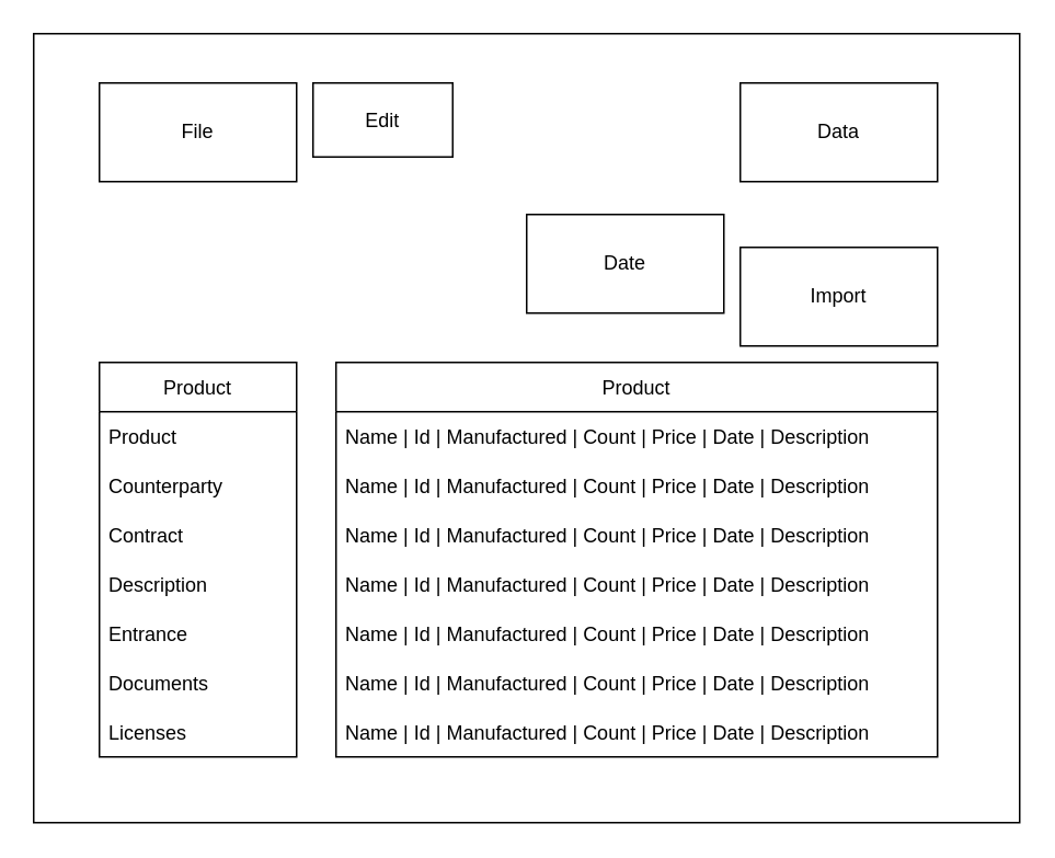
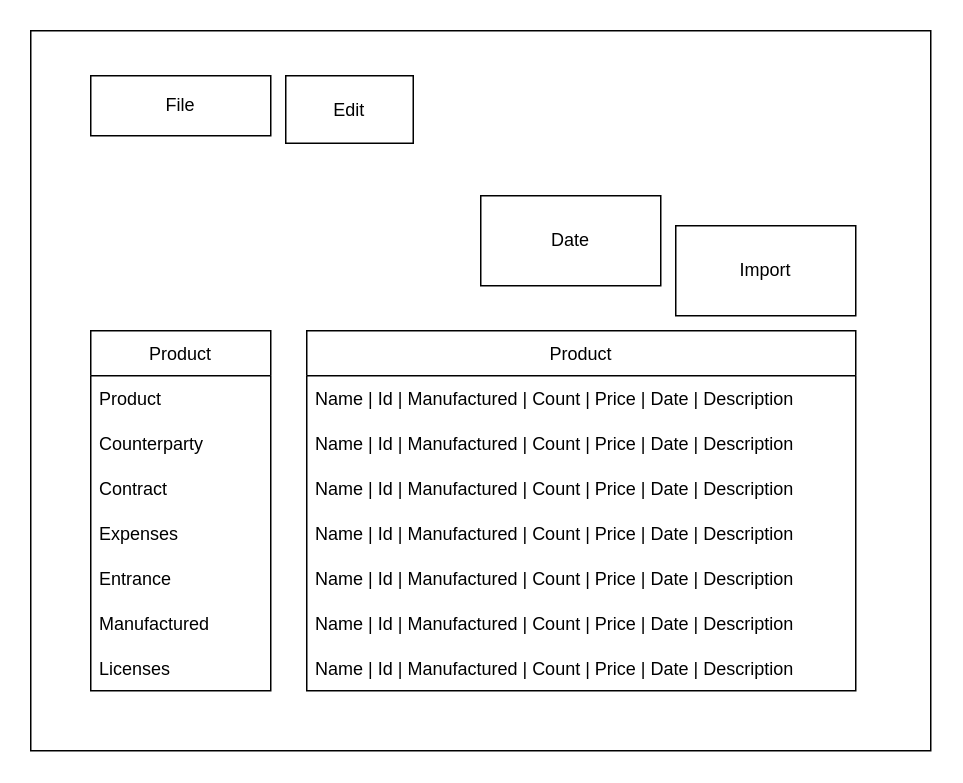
- <mxCell id="3" value="File" style="rounded=0;whiteSpace=wrap;html=1;" vertex="1" parent="1"><mxGeometry x="60" y="50" width="120" height="60" as="geometry" /></mxCell>
+ <mxCell id="3" value="File" style="rounded=0;whiteSpace=wrap;html=1;" vertex="1" parent="1"><mxGeometry x="60" y="50" width="120" height="40" as="geometry" /></mxCell>
- <mxCell id="5" value="Data" style="rounded=0;whiteSpace=wrap;html=1;" vertex="1" parent="1"><mxGeometry x="450" y="50" width="120" height="60" as="geometry" /></mxCell>
- <mxCell id="12" value="Description" style="text;strokeColor=none;fillColor=none;align=left;verticalAlign=middle;spacingLeft=4;spacingRight=4;overflow=hidden;points=[[0,0.5],[1,0.5]];portConstraint=eastwest;rotatable=0;" vertex="1" parent="8"><mxGeometry y="120" width="120" height="30" as="geometry" /></mxCell>
+ <mxCell id="12" value="Expenses" style="text;strokeColor=none;fillColor=none;align=left;verticalAlign=middle;spacingLeft=4;spacingRight=4;overflow=hidden;points=[[0,0.5],[1,0.5]];portConstraint=eastwest;rotatable=0;" vertex="1" parent="8"><mxGeometry y="120" width="120" height="30" as="geometry" /></mxCell>
- <mxCell id="14" value="Documents" style="text;strokeColor=none;fillColor=none;align=left;verticalAlign=middle;spacingLeft=4;spacingRight=4;overflow=hidden;points=[[0,0.5],[1,0.5]];portConstraint=eastwest;rotatable=0;" vertex="1" parent="8"><mxGeometry y="180" width="120" height="30" as="geometry" /></mxCell>
+ <mxCell id="14" value="Manufactured" style="text;strokeColor=none;fillColor=none;align=left;verticalAlign=middle;spacingLeft=4;spacingRight=4;overflow=hidden;points=[[0,0.5],[1,0.5]];portConstraint=eastwest;rotatable=0;" vertex="1" parent="8"><mxGeometry y="180" width="120" height="30" as="geometry" /></mxCell>
